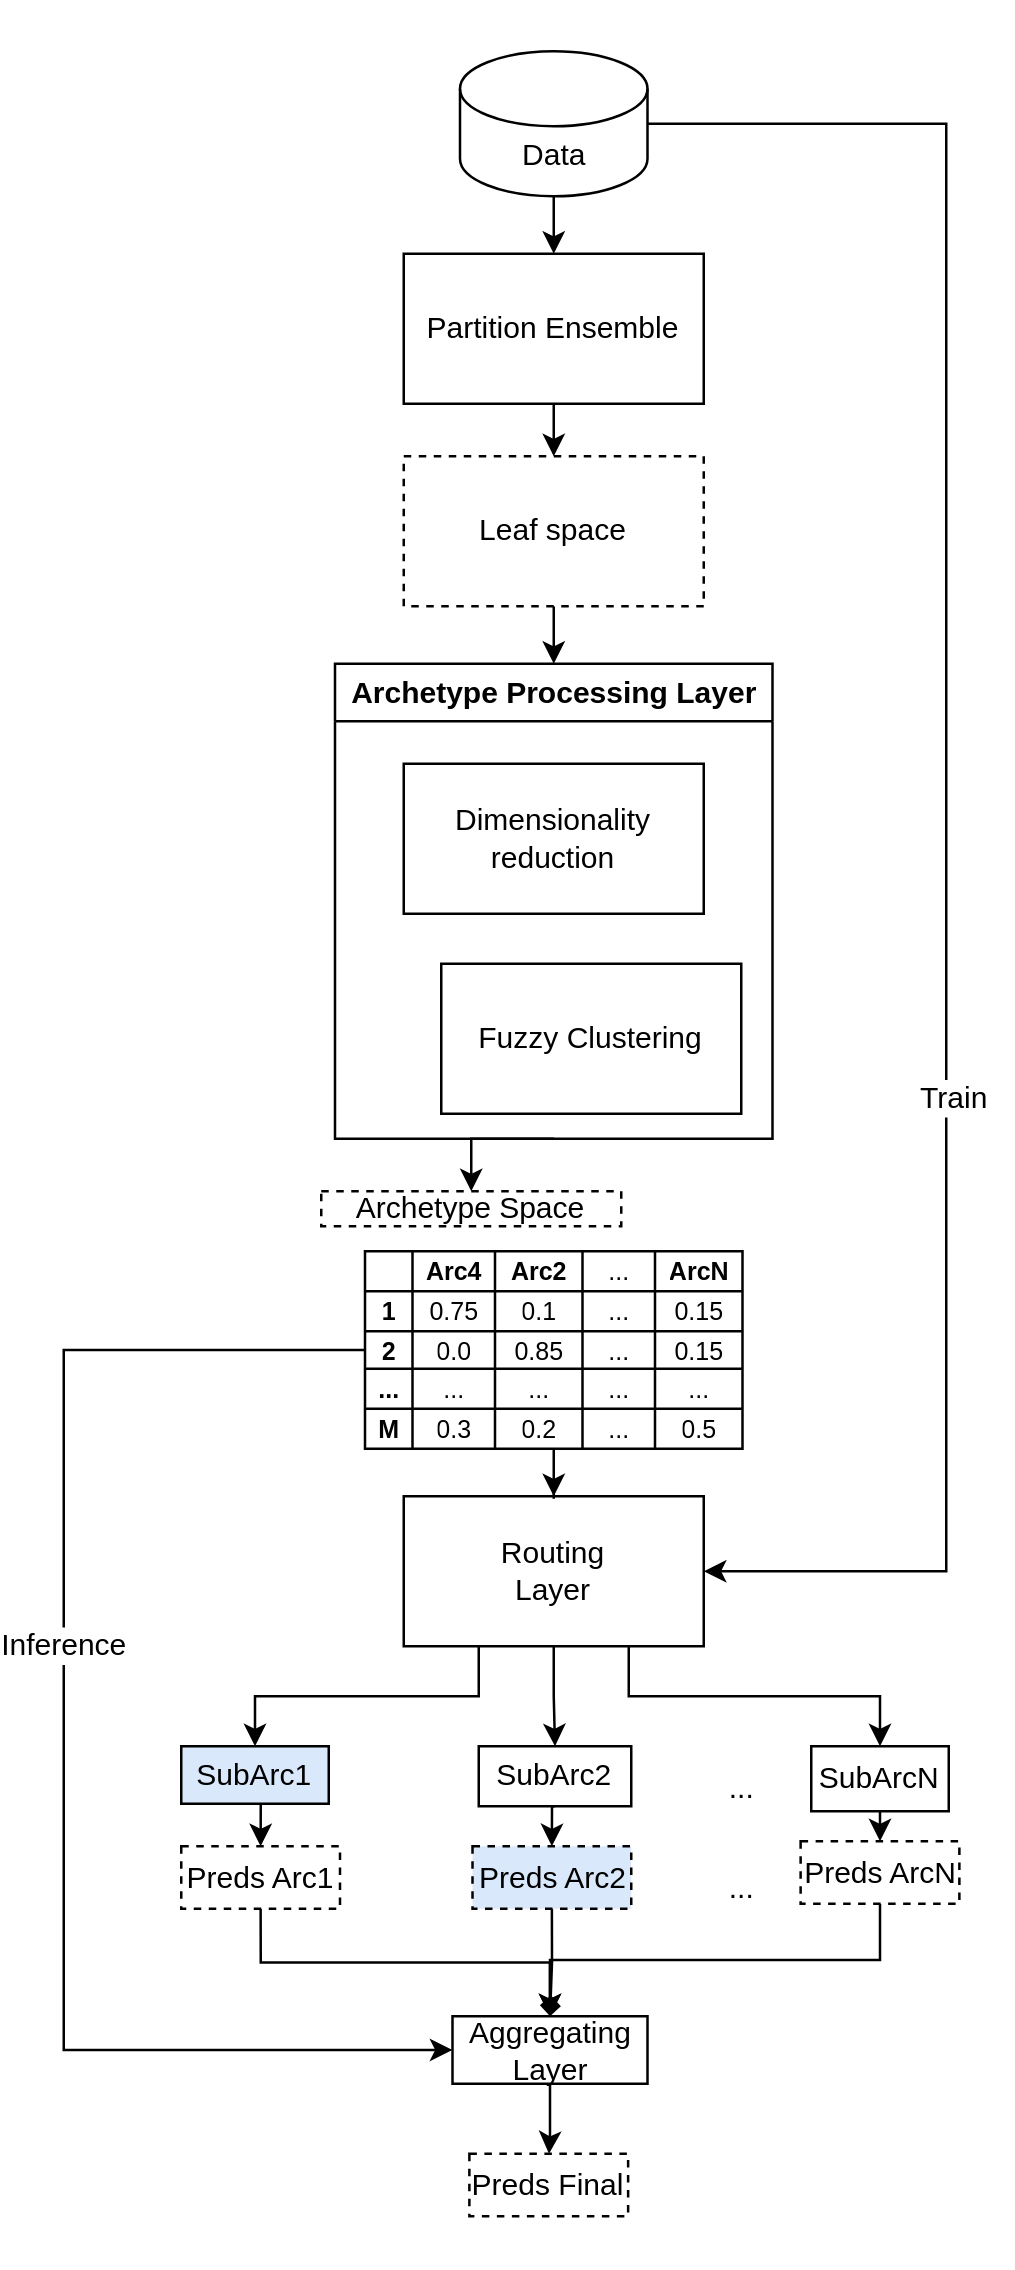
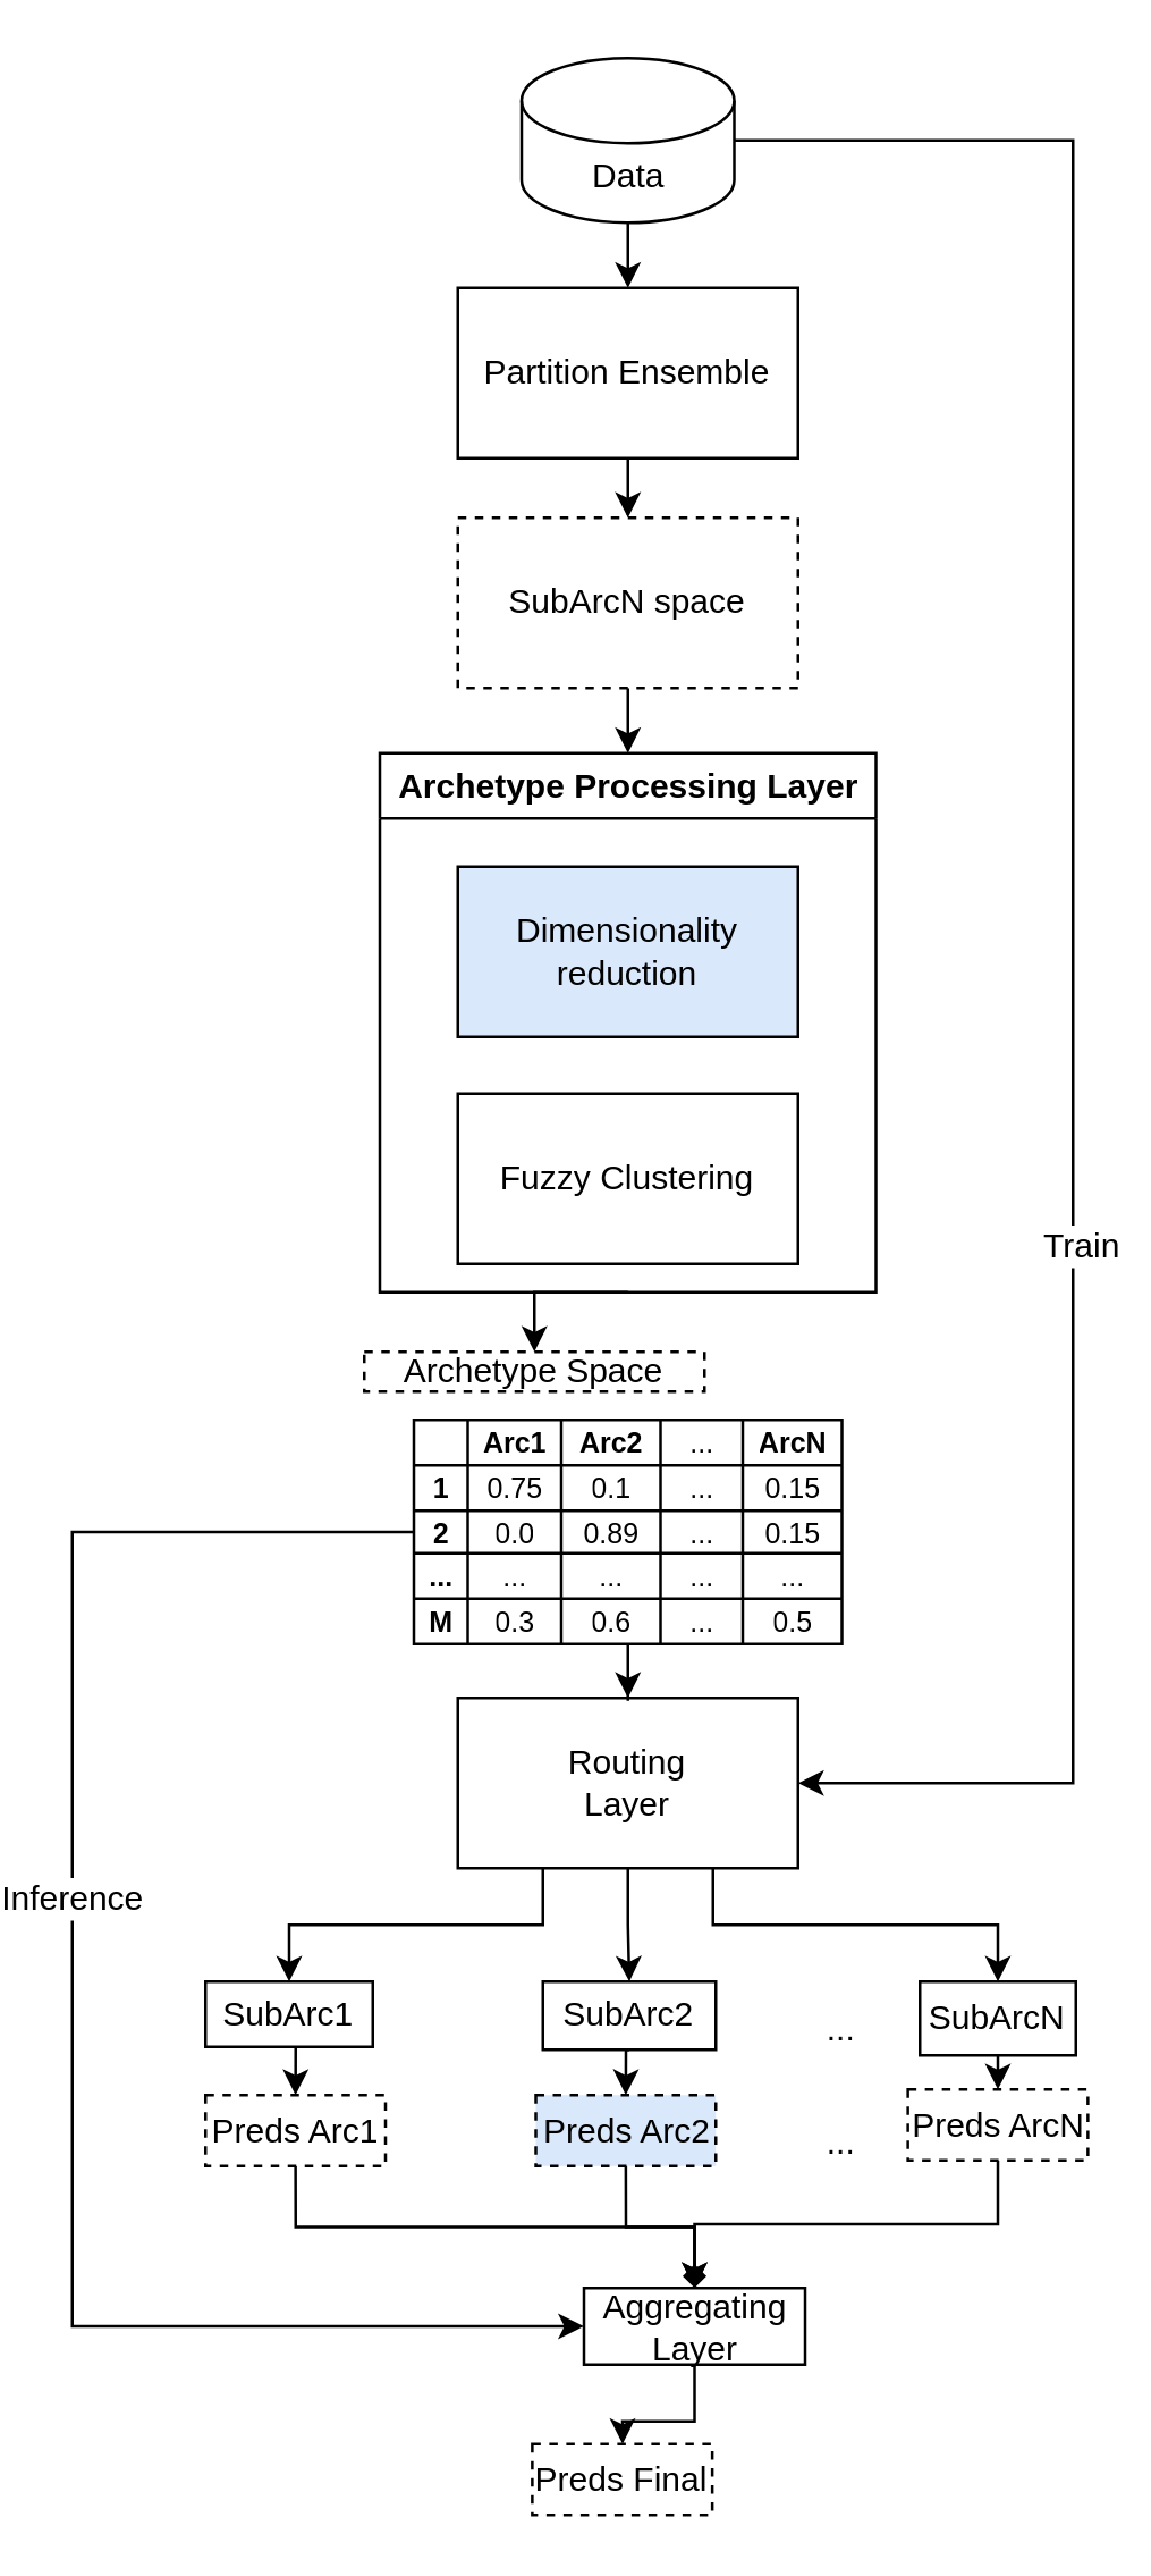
- <mxCell id="11" value="Leaf space" style="rounded=0;whiteSpace=wrap;html=1;dashed=1;" vertex="1" parent="1"><mxGeometry x="156" y="182" width="120" height="60" as="geometry" /></mxCell>
+ <mxCell id="11" value="SubArcN space" style="rounded=0;whiteSpace=wrap;html=1;dashed=1;" vertex="1" parent="1"><mxGeometry x="156" y="182" width="120" height="60" as="geometry" /></mxCell>
- <mxCell id="6" value="Dimensionality reduction" style="rounded=0;whiteSpace=wrap;html=1;" vertex="1" parent="5"><mxGeometry x="27.5" y="40" width="120" height="60" as="geometry" /></mxCell>
+ <mxCell id="6" value="Dimensionality reduction" style="rounded=0;whiteSpace=wrap;html=1;fillColor=#dae8fc;" vertex="1" parent="5"><mxGeometry x="27.5" y="40" width="120" height="60" as="geometry" /></mxCell>
- <mxCell id="7" value="Fuzzy Clustering" style="rounded=0;whiteSpace=wrap;html=1;" vertex="1" parent="5"><mxGeometry x="42.5" y="120" width="120" height="60" as="geometry" /></mxCell>
+ <mxCell id="7" value="Fuzzy Clustering" style="rounded=0;whiteSpace=wrap;html=1;" vertex="1" parent="5"><mxGeometry x="27.5" y="120" width="120" height="60" as="geometry" /></mxCell>
- <mxCell id="30" value="&lt;b&gt;Arc4&lt;/b&gt;" style="shape=partialRectangle;html=1;whiteSpace=wrap;connectable=0;overflow=hidden;fillColor=none;top=0;left=0;bottom=0;right=0;pointerEvents=1;fontSize=10;" vertex="1" parent="28"><mxGeometry x="19" width="33" height="16" as="geometry"><mxRectangle width="33" height="16" as="alternateBounds" /></mxGeometry></mxCell>
+ <mxCell id="30" value="&lt;b&gt;Arc1&lt;/b&gt;" style="shape=partialRectangle;html=1;whiteSpace=wrap;connectable=0;overflow=hidden;fillColor=none;top=0;left=0;bottom=0;right=0;pointerEvents=1;fontSize=10;" vertex="1" parent="28"><mxGeometry x="19" width="33" height="16" as="geometry"><mxRectangle width="33" height="16" as="alternateBounds" /></mxGeometry></mxCell>
- <mxCell id="43" value="0.85" style="shape=partialRectangle;html=1;whiteSpace=wrap;connectable=0;overflow=hidden;fillColor=none;top=0;left=0;bottom=0;right=0;pointerEvents=1;fontSize=10;" vertex="1" parent="40"><mxGeometry x="52" width="35" height="15" as="geometry"><mxRectangle width="35" height="15" as="alternateBounds" /></mxGeometry></mxCell>
+ <mxCell id="43" value="0.89" style="shape=partialRectangle;html=1;whiteSpace=wrap;connectable=0;overflow=hidden;fillColor=none;top=0;left=0;bottom=0;right=0;pointerEvents=1;fontSize=10;" vertex="1" parent="40"><mxGeometry x="52" width="35" height="15" as="geometry"><mxRectangle width="35" height="15" as="alternateBounds" /></mxGeometry></mxCell>
- <mxCell id="55" value="0.2" style="shape=partialRectangle;html=1;whiteSpace=wrap;connectable=0;overflow=hidden;fillColor=none;top=0;left=0;bottom=0;right=0;pointerEvents=1;fontSize=10;" vertex="1" parent="52"><mxGeometry x="52" width="35" height="16" as="geometry"><mxRectangle width="35" height="16" as="alternateBounds" /></mxGeometry></mxCell>
+ <mxCell id="55" value="0.6" style="shape=partialRectangle;html=1;whiteSpace=wrap;connectable=0;overflow=hidden;fillColor=none;top=0;left=0;bottom=0;right=0;pointerEvents=1;fontSize=10;" vertex="1" parent="52"><mxGeometry x="52" width="35" height="16" as="geometry"><mxRectangle width="35" height="16" as="alternateBounds" /></mxGeometry></mxCell>
- <mxCell id="9" value="SubArc1" style="rounded=0;whiteSpace=wrap;html=1;fillColor=#dae8fc;" vertex="1" parent="1"><mxGeometry x="67" y="698" width="59" height="23" as="geometry" /></mxCell>
+ <mxCell id="9" value="SubArc1" style="rounded=0;whiteSpace=wrap;html=1;" vertex="1" parent="1"><mxGeometry x="67" y="698" width="59" height="23" as="geometry" /></mxCell>
- <mxCell id="59" value="Aggregating&lt;br&gt;Layer" style="rounded=0;whiteSpace=wrap;html=1;" vertex="1" parent="1"><mxGeometry x="175.5" y="806" width="78" height="27" as="geometry" /></mxCell>
+ <mxCell id="59" value="Aggregating&lt;br&gt;Layer" style="rounded=0;whiteSpace=wrap;html=1;" vertex="1" parent="1"><mxGeometry x="200.5" y="806" width="78" height="27" as="geometry" /></mxCell>
